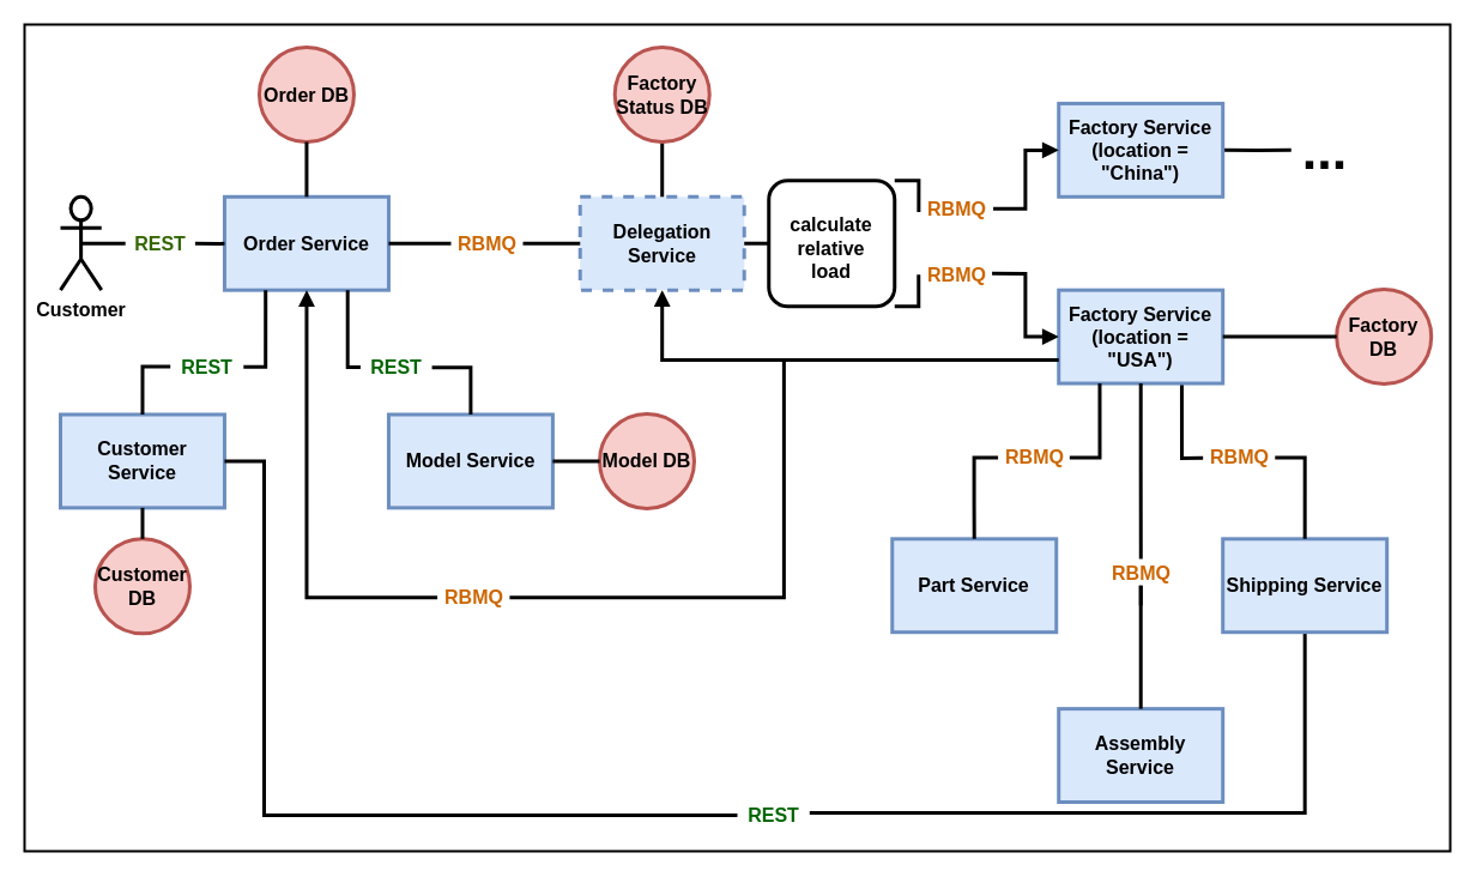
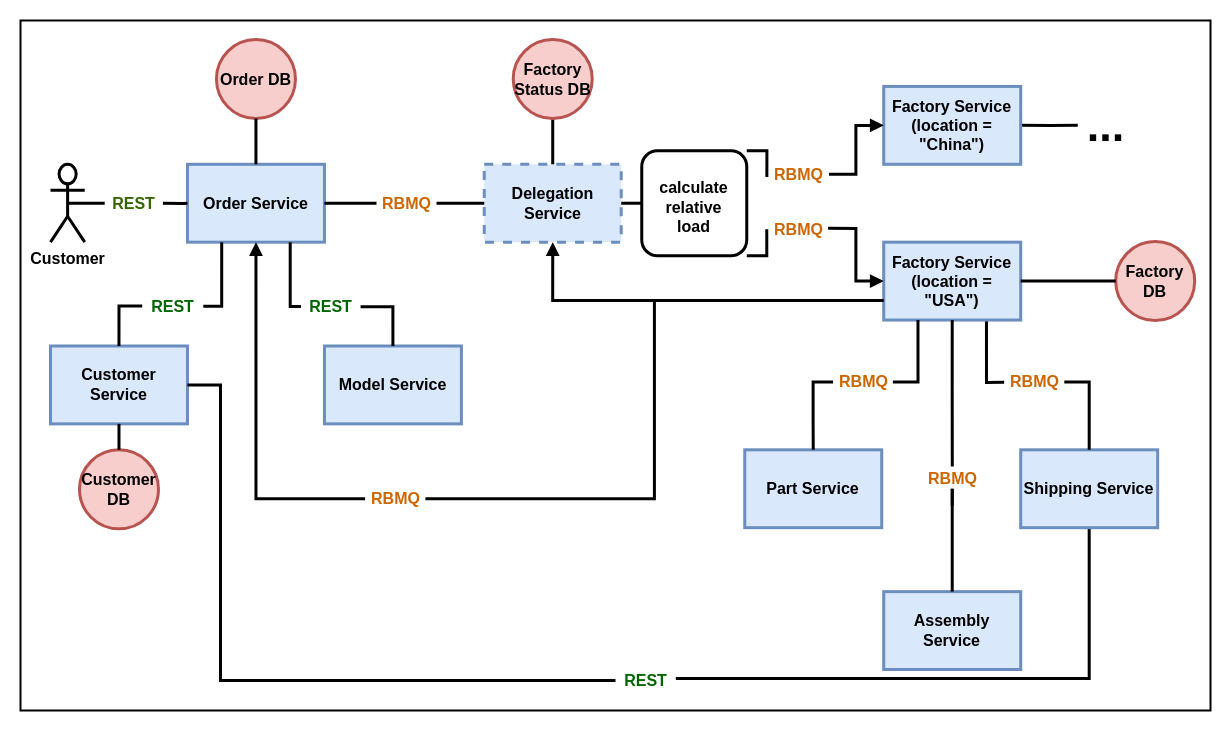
- <mxCell id="57" style="edgeStyle=orthogonalEdgeStyle;rounded=0;orthogonalLoop=1;jettySize=auto;html=1;exitX=1;exitY=0.5;exitDx=0;exitDy=0;entryX=0;entryY=0.5;entryDx=0;entryDy=0;endArrow=none;endFill=0;fontSize=12;fontColor=#336600;strokeWidth=3;fontStyle=1" parent="1" source="9" target="54" edge="1"><mxGeometry relative="1" as="geometry" /></mxCell>
- <mxCell id="54" value="Model DB" style="ellipse;whiteSpace=wrap;html=1;aspect=fixed;fillColor=#f8cecc;strokeColor=#b85450;fontSize=16;strokeWidth=3;fontStyle=1" parent="1" vertex="1"><mxGeometry x="500.002" y="344.935" width="79" height="79" as="geometry" /></mxCell>
